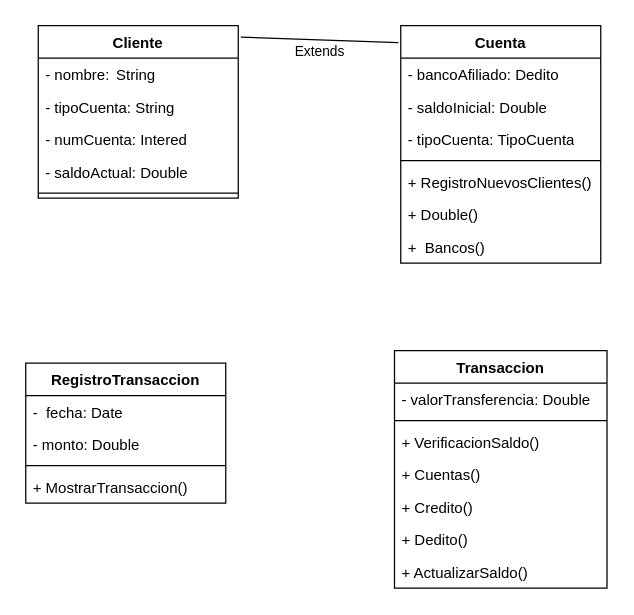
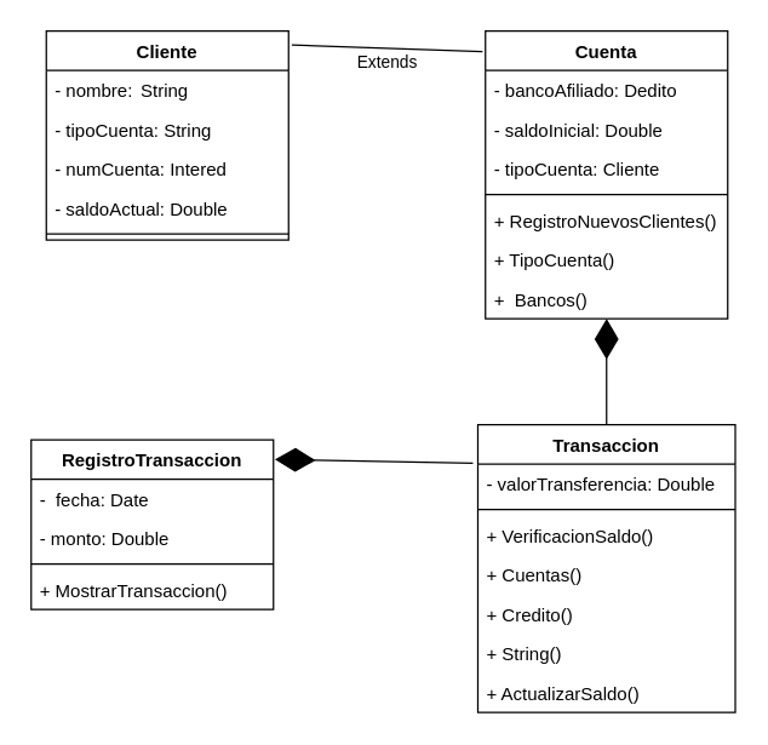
- <mxCell id="11" value="- tipoCuenta: TipoCuenta" style="text;strokeColor=none;fillColor=none;align=left;verticalAlign=top;spacingLeft=4;spacingRight=4;overflow=hidden;rotatable=0;points=[[0,0.5],[1,0.5]];portConstraint=eastwest;whiteSpace=wrap;html=1;" parent="8" vertex="1"><mxGeometry y="78" width="160" height="26" as="geometry" /></mxCell>
+ <mxCell id="11" value="- tipoCuenta: Cliente" style="text;strokeColor=none;fillColor=none;align=left;verticalAlign=top;spacingLeft=4;spacingRight=4;overflow=hidden;rotatable=0;points=[[0,0.5],[1,0.5]];portConstraint=eastwest;whiteSpace=wrap;html=1;" parent="8" vertex="1"><mxGeometry y="78" width="160" height="26" as="geometry" /></mxCell>
- <mxCell id="14" value="+ Double()" style="text;strokeColor=none;fillColor=none;align=left;verticalAlign=top;spacingLeft=4;spacingRight=4;overflow=hidden;rotatable=0;points=[[0,0.5],[1,0.5]];portConstraint=eastwest;whiteSpace=wrap;html=1;" vertex="1" parent="8"><mxGeometry y="138" width="160" height="26" as="geometry" /></mxCell>
+ <mxCell id="14" value="+ TipoCuenta()" style="text;strokeColor=none;fillColor=none;align=left;verticalAlign=top;spacingLeft=4;spacingRight=4;overflow=hidden;rotatable=0;points=[[0,0.5],[1,0.5]];portConstraint=eastwest;whiteSpace=wrap;html=1;" vertex="1" parent="8"><mxGeometry y="138" width="160" height="26" as="geometry" /></mxCell>
+ <mxCell id="25" value="" style="endArrow=diamondThin;endFill=1;endSize=24;html=1;rounded=0;exitX=0.5;exitY=0;exitDx=0;exitDy=0;entryX=0.5;entryY=1;entryDx=0;entryDy=0;" parent="1" source="16" target="8" edge="1"><mxGeometry width="160" relative="1" as="geometry"><mxPoint x="280" y="220" as="sourcePoint" /><mxPoint x="400.96" y="157.012" as="targetPoint" /></mxGeometry></mxCell>
+ <mxCell id="26" value="" style="endArrow=diamondThin;endFill=1;endSize=24;html=1;rounded=0;exitX=-0.019;exitY=0.134;exitDx=0;exitDy=0;exitPerimeter=0;entryX=1.006;entryY=0.116;entryDx=0;entryDy=0;entryPerimeter=0;" parent="1" source="16" target="27" edge="1"><mxGeometry width="160" relative="1" as="geometry"><mxPoint x="-10" y="390" as="sourcePoint" /><mxPoint x="170" y="295" as="targetPoint" /></mxGeometry></mxCell>
- <mxCell id="22" value="+ Dedito()" style="text;strokeColor=none;fillColor=none;align=left;verticalAlign=top;spacingLeft=4;spacingRight=4;overflow=hidden;rotatable=0;points=[[0,0.5],[1,0.5]];portConstraint=eastwest;whiteSpace=wrap;html=1;" vertex="1" parent="16"><mxGeometry y="138" width="170" height="26" as="geometry" /></mxCell>
+ <mxCell id="22" value="+ String()" style="text;strokeColor=none;fillColor=none;align=left;verticalAlign=top;spacingLeft=4;spacingRight=4;overflow=hidden;rotatable=0;points=[[0,0.5],[1,0.5]];portConstraint=eastwest;whiteSpace=wrap;html=1;" vertex="1" parent="16"><mxGeometry y="138" width="170" height="26" as="geometry" /></mxCell>
